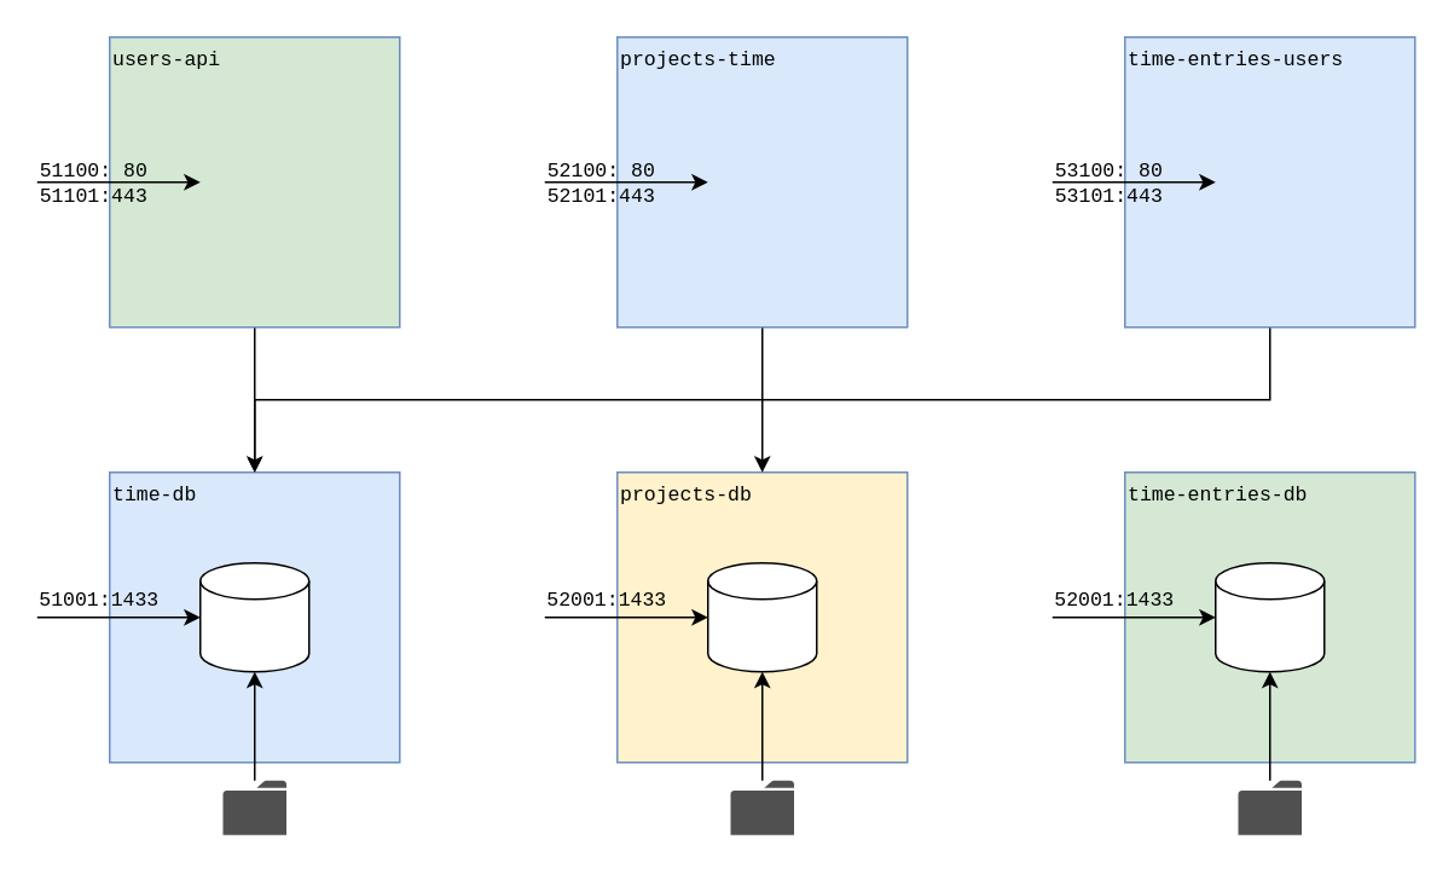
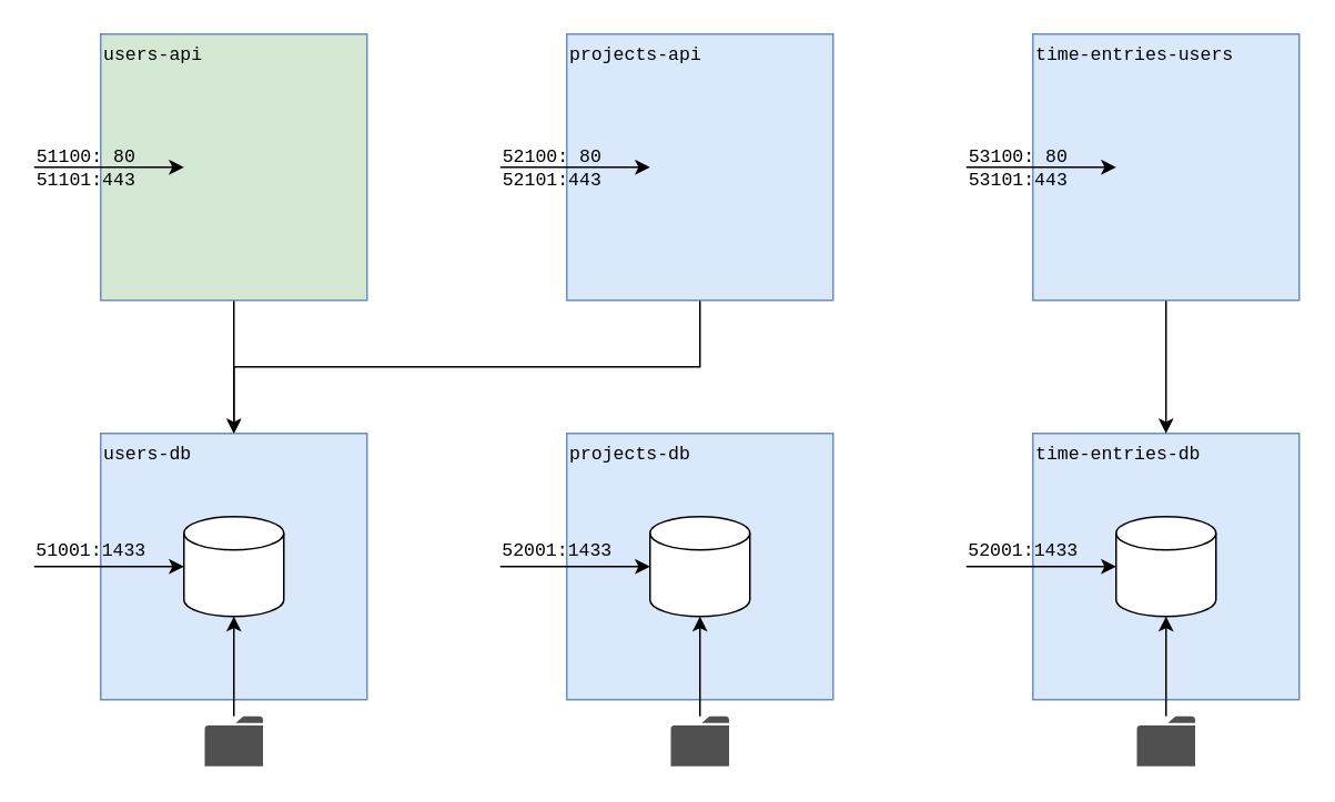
- <mxCell id="11" value="projects-time" style="rounded=0;whiteSpace=wrap;html=1;strokeWidth=1;verticalAlign=top;fillColor=#dae8fc;strokeColor=#6c8ebf;align=left;fontFamily=Courier New;fontSize=11;" vertex="1" parent="1"><mxGeometry x="340" y="20" width="160" height="160" as="geometry" /></mxCell>
+ <mxCell id="11" value="projects-api" style="rounded=0;whiteSpace=wrap;html=1;strokeWidth=1;verticalAlign=top;fillColor=#dae8fc;strokeColor=#6c8ebf;align=left;fontFamily=Courier New;fontSize=11;" vertex="1" parent="1"><mxGeometry x="340" y="20" width="160" height="160" as="geometry" /></mxCell>
- <mxCell id="15" style="edgeStyle=orthogonalEdgeStyle;rounded=0;orthogonalLoop=1;jettySize=auto;html=1;exitX=0.5;exitY=1;exitDx=0;exitDy=0;startArrow=none;startFill=0;" edge="1" parent="1" source="16" target="9"><mxGeometry relative="1" as="geometry" /></mxCell>
+ <mxCell id="15" style="edgeStyle=orthogonalEdgeStyle;rounded=0;orthogonalLoop=1;jettySize=auto;html=1;exitX=0.5;exitY=1;exitDx=0;exitDy=0;entryX=0.5;entryY=0;entryDx=0;entryDy=0;startArrow=none;startFill=0;" edge="1" parent="1" source="16" target="14"><mxGeometry relative="1" as="geometry" /></mxCell>
- <mxCell id="2" value="time-db" style="rounded=0;whiteSpace=wrap;html=1;strokeWidth=1;verticalAlign=top;fillColor=#dae8fc;strokeColor=#6c8ebf;align=left;fontSize=11;fontFamily=Courier New;" vertex="1" parent="1"><mxGeometry x="60" y="260" width="160" height="160" as="geometry" /></mxCell>
+ <mxCell id="2" value="users-db" style="rounded=0;whiteSpace=wrap;html=1;strokeWidth=1;verticalAlign=top;fillColor=#dae8fc;strokeColor=#6c8ebf;align=left;fontSize=11;fontFamily=Courier New;" vertex="1" parent="1"><mxGeometry x="60" y="260" width="160" height="160" as="geometry" /></mxCell>
- <mxCell id="9" value="projects-db" style="rounded=0;whiteSpace=wrap;html=1;strokeWidth=1;verticalAlign=top;fillColor=#fff2cc;strokeColor=#6c8ebf;align=left;fontFamily=Courier New;fontSize=11;" vertex="1" parent="1"><mxGeometry x="340" y="260" width="160" height="160" as="geometry" /></mxCell>
+ <mxCell id="9" value="projects-db" style="rounded=0;whiteSpace=wrap;html=1;strokeWidth=1;verticalAlign=top;fillColor=#dae8fc;strokeColor=#6c8ebf;align=left;fontFamily=Courier New;fontSize=11;" vertex="1" parent="1"><mxGeometry x="340" y="260" width="160" height="160" as="geometry" /></mxCell>
- <mxCell id="14" value="time-entries-db" style="rounded=0;whiteSpace=wrap;html=1;strokeWidth=1;verticalAlign=top;fillColor=#d5e8d4;strokeColor=#6c8ebf;align=left;fontFamily=Courier New;fontSize=11;" vertex="1" parent="1"><mxGeometry x="620" y="260" width="160" height="160" as="geometry" /></mxCell>
+ <mxCell id="14" value="time-entries-db" style="rounded=0;whiteSpace=wrap;html=1;strokeWidth=1;verticalAlign=top;fillColor=#dae8fc;strokeColor=#6c8ebf;align=left;fontFamily=Courier New;fontSize=11;" vertex="1" parent="1"><mxGeometry x="620" y="260" width="160" height="160" as="geometry" /></mxCell>
